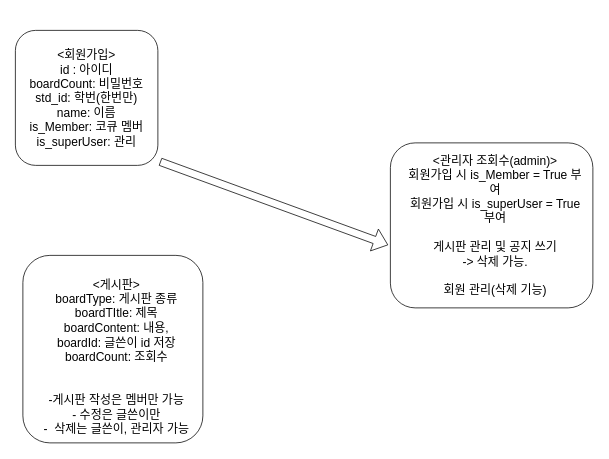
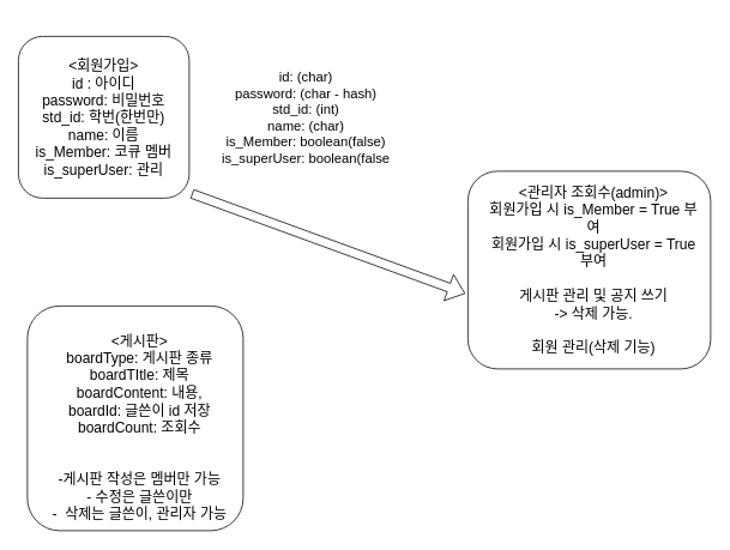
+ <mxCell id="6" value="&lt;font style=&quot;font-size: 15px;&quot;&gt;id: (char)&lt;br&gt;password: (char - hash)&lt;br&gt;std_id: (int)&lt;br&gt;name: (char)&lt;br&gt;is_Member: boolean(false)&lt;br&gt;is_superUser: boolean(false&lt;/font&gt;" style="text;html=1;strokeColor=none;fillColor=none;align=center;verticalAlign=middle;whiteSpace=wrap;rounded=0;" parent="1" vertex="1"><mxGeometry x="240" y="20" width="200" height="220" as="geometry" /></mxCell>
- <mxCell id="5" value="&lt;font style=&quot;font-size: 16px;&quot;&gt;&amp;lt;회원가입&amp;gt;&lt;br&gt;id : 아이디&lt;br&gt;boardCount: 비밀번호&lt;br&gt;std_id: 학번(한번만)&lt;br&gt;name: 이름&lt;br&gt;is_Member: 코큐 멤버&lt;br&gt;is_superUser: 관리&lt;br&gt;&lt;br&gt;&lt;/font&gt;" style="text;html=1;strokeColor=none;fillColor=none;align=center;verticalAlign=middle;whiteSpace=wrap;rounded=0;" parent="1" vertex="1"><mxGeometry x="20" y="20" width="190" height="240" as="geometry" /></mxCell>
+ <mxCell id="5" value="&lt;font style=&quot;font-size: 16px;&quot;&gt;&amp;lt;회원가입&amp;gt;&lt;br&gt;id : 아이디&lt;br&gt;password: 비밀번호&lt;br&gt;std_id: 학번(한번만)&lt;br&gt;name: 이름&lt;br&gt;is_Member: 코큐 멤버&lt;br&gt;is_superUser: 관리&lt;br&gt;&lt;br&gt;&lt;/font&gt;" style="text;html=1;strokeColor=none;fillColor=none;align=center;verticalAlign=middle;whiteSpace=wrap;rounded=0;" parent="1" vertex="1"><mxGeometry x="20" y="20" width="190" height="240" as="geometry" /></mxCell>
